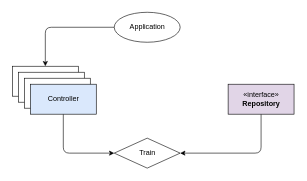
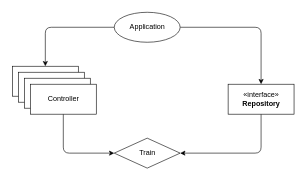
+ <mxCell id="4" style="edgeStyle=none;html=1;exitX=1;exitY=0.5;exitDx=0;exitDy=0;entryX=0.5;entryY=0;entryDx=0;entryDy=0;" edge="1" parent="1" source="6" target="3"><mxGeometry relative="1" as="geometry"><Array as="points"><mxPoint x="435" y="45" /></Array></mxGeometry></mxCell>
- <mxCell id="11" value="Controller" style="html=1;fillColor=#dae8fc;" vertex="1" parent="1"><mxGeometry x="50" y="140" width="110" height="50" as="geometry" /></mxCell>
+ <mxCell id="11" value="Controller" style="html=1;" vertex="1" parent="1"><mxGeometry x="50" y="140" width="110" height="50" as="geometry" /></mxCell>
- <mxCell id="3" value="«interface»&lt;br&gt;&lt;b&gt;Repository&lt;/b&gt;" style="html=1;fillColor=#e1d5e7;" vertex="1" parent="1"><mxGeometry x="380" y="140" width="110" height="50" as="geometry" /></mxCell>
+ <mxCell id="3" value="«interface»&lt;br&gt;&lt;b&gt;Repository&lt;/b&gt;" style="html=1;" vertex="1" parent="1"><mxGeometry x="380" y="140" width="110" height="50" as="geometry" /></mxCell>
